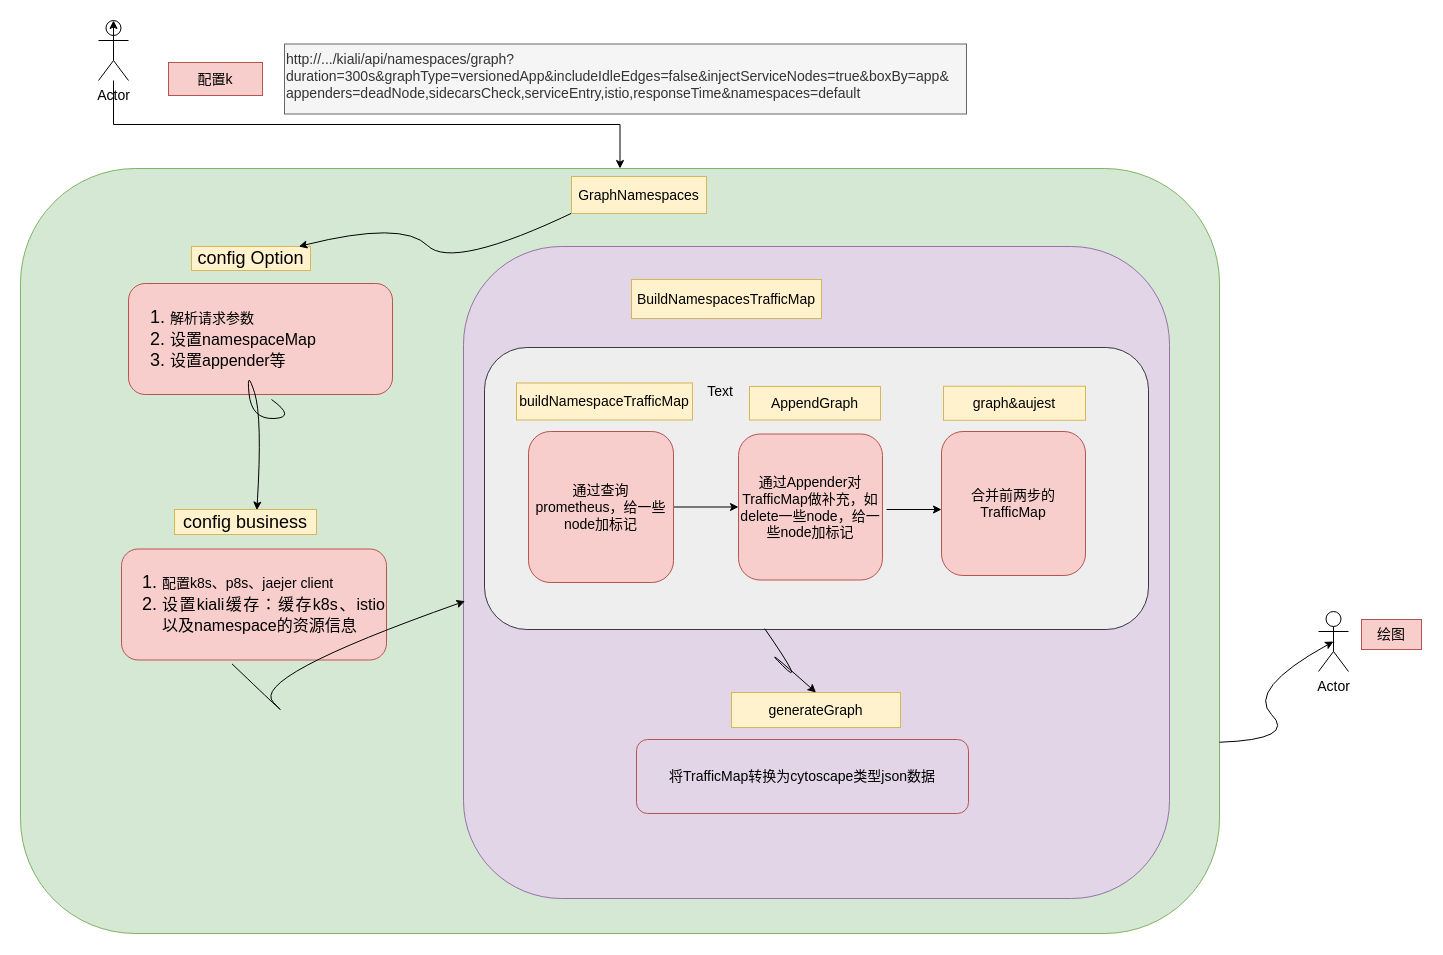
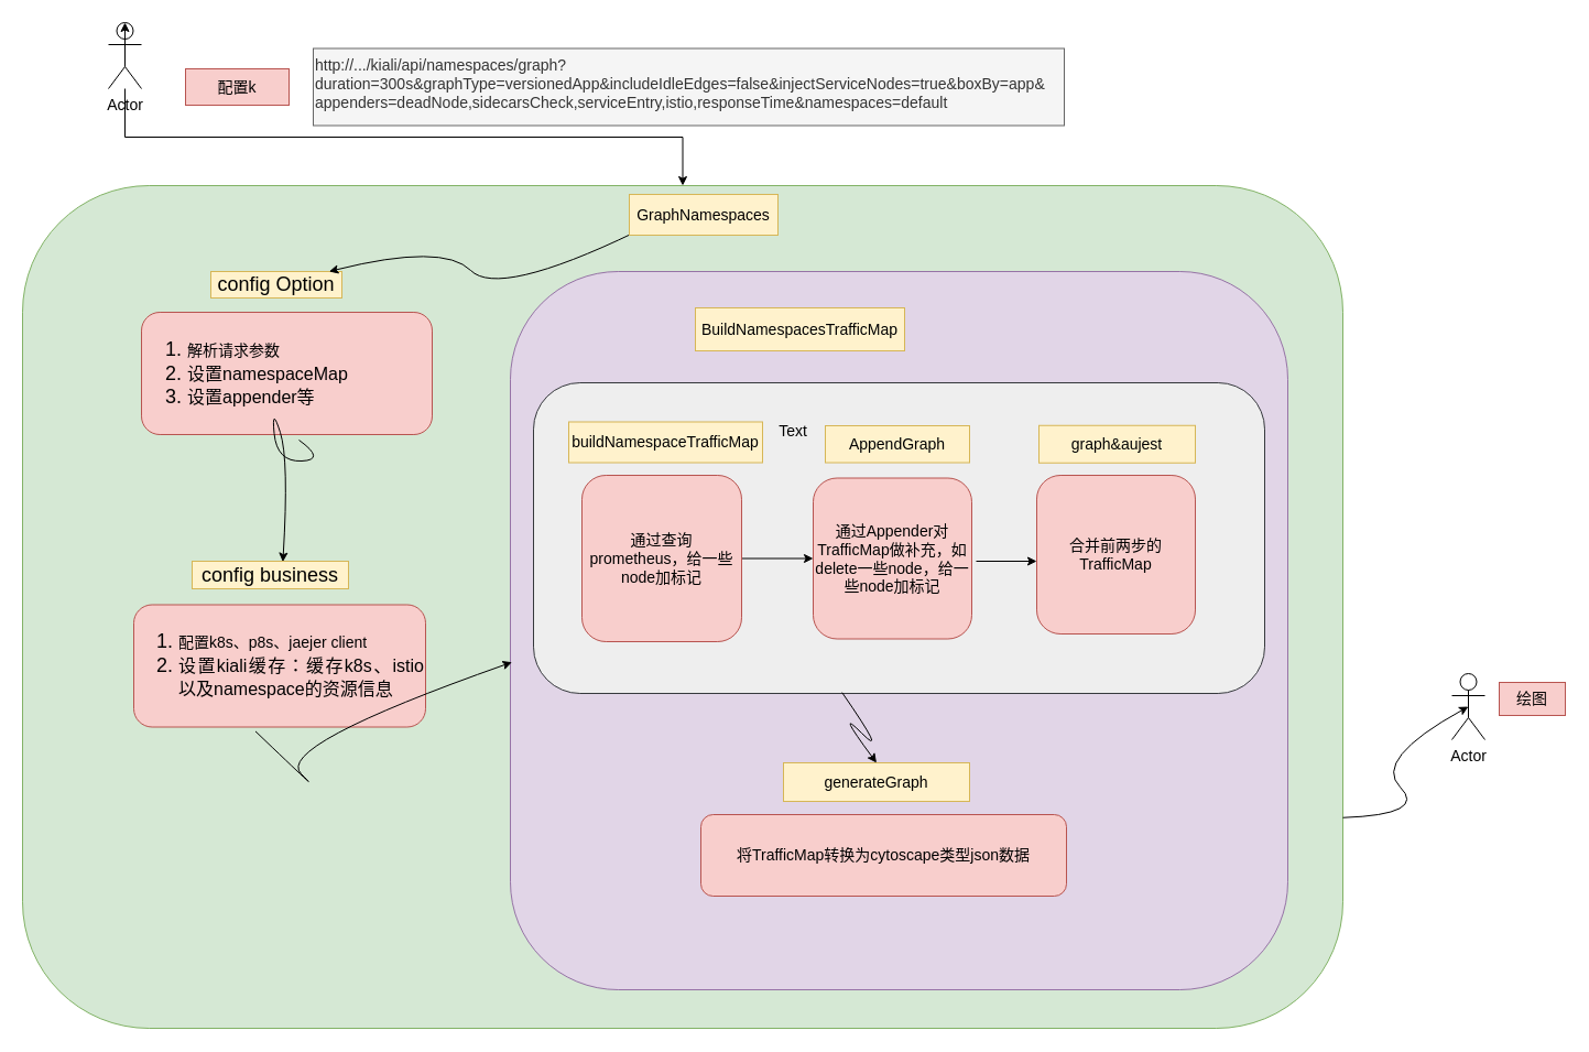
- <mxCell id="22" value="generateGraph" style="text;html=1;strokeColor=#d6b656;fillColor=#fff2cc;align=center;verticalAlign=middle;whiteSpace=wrap;rounded=0;fontSize=14;" vertex="1" parent="1"><mxGeometry x="731" y="692" width="169" height="35" as="geometry" /></mxCell>
+ <mxCell id="22" value="generateGraph" style="text;html=1;strokeColor=#d6b656;fillColor=#fff2cc;align=center;verticalAlign=middle;whiteSpace=wrap;rounded=0;fontSize=14;" vertex="1" parent="1"><mxGeometry x="711" y="692" width="169" height="35" as="geometry" /></mxCell>
- <mxCell id="21" value="&lt;span&gt;将TrafficMap转换为cytoscape类型json数据&lt;/span&gt;" style="rounded=1;whiteSpace=wrap;html=1;fontSize=14;fillColor=#e1d5e7;strokeColor=#b85450;" vertex="1" parent="1"><mxGeometry x="636" y="739" width="332" height="74" as="geometry" /></mxCell>
+ <mxCell id="21" value="&lt;span&gt;将TrafficMap转换为cytoscape类型json数据&lt;/span&gt;" style="rounded=1;whiteSpace=wrap;html=1;fontSize=14;fillColor=#f8cecc;strokeColor=#b85450;" vertex="1" parent="1"><mxGeometry x="636" y="739" width="332" height="74" as="geometry" /></mxCell>
